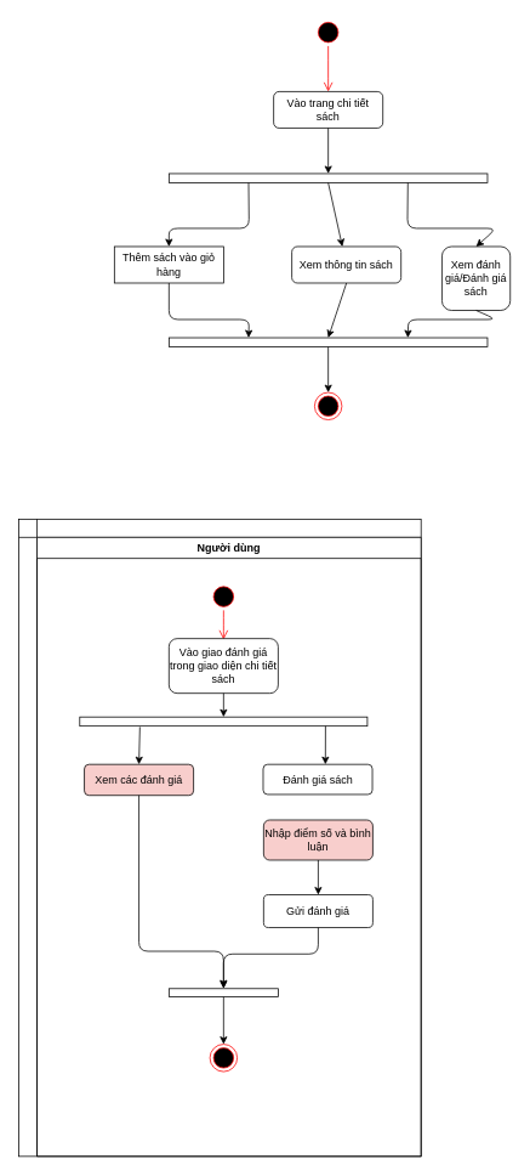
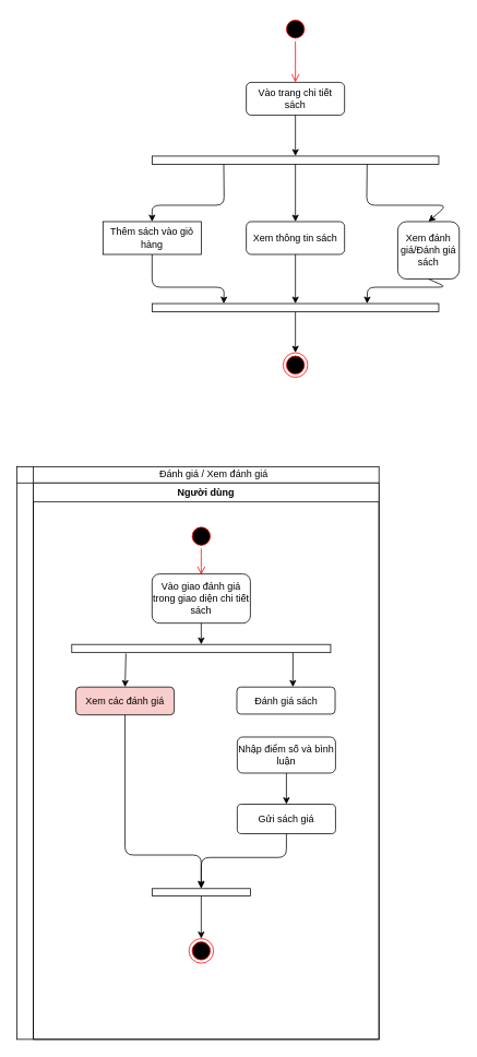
- <mxCell id="8" value="Xem thông tin sách" style="rounded=1;whiteSpace=wrap;html=1;" vertex="1" parent="1"><mxGeometry x="320" y="270" width="120" height="40" as="geometry" /></mxCell>
+ <mxCell id="8" value="Xem thông tin sách" style="rounded=1;whiteSpace=wrap;html=1;" vertex="1" parent="1"><mxGeometry x="300" y="270" width="120" height="40" as="geometry" /></mxCell>
+ <mxCell id="34" value="Đánh giá / Xem đánh giá" style="text;html=1;strokeColor=none;fillColor=none;align=center;verticalAlign=middle;whiteSpace=wrap;rounded=0;" vertex="1" parent="1"><mxGeometry x="165.5" y="569" width="189" height="20" as="geometry" /></mxCell>
- <mxCell id="26" value="Nhập điểm số và bình luận" style="rounded=1;whiteSpace=wrap;html=1;fillColor=#f8cecc;" vertex="1" parent="20"><mxGeometry x="249" y="310" width="120" height="44" as="geometry" /></mxCell>
+ <mxCell id="26" value="Nhập điểm số và bình luận" style="rounded=1;whiteSpace=wrap;html=1;" vertex="1" parent="20"><mxGeometry x="249" y="310" width="120" height="44" as="geometry" /></mxCell>
- <mxCell id="27" value="Gửi đánh giá" style="rounded=1;whiteSpace=wrap;html=1;" vertex="1" parent="20"><mxGeometry x="249" y="392" width="120" height="36" as="geometry" /></mxCell>
+ <mxCell id="27" value="Gửi sách giá" style="rounded=1;whiteSpace=wrap;html=1;" vertex="1" parent="20"><mxGeometry x="249" y="392" width="120" height="36" as="geometry" /></mxCell>
